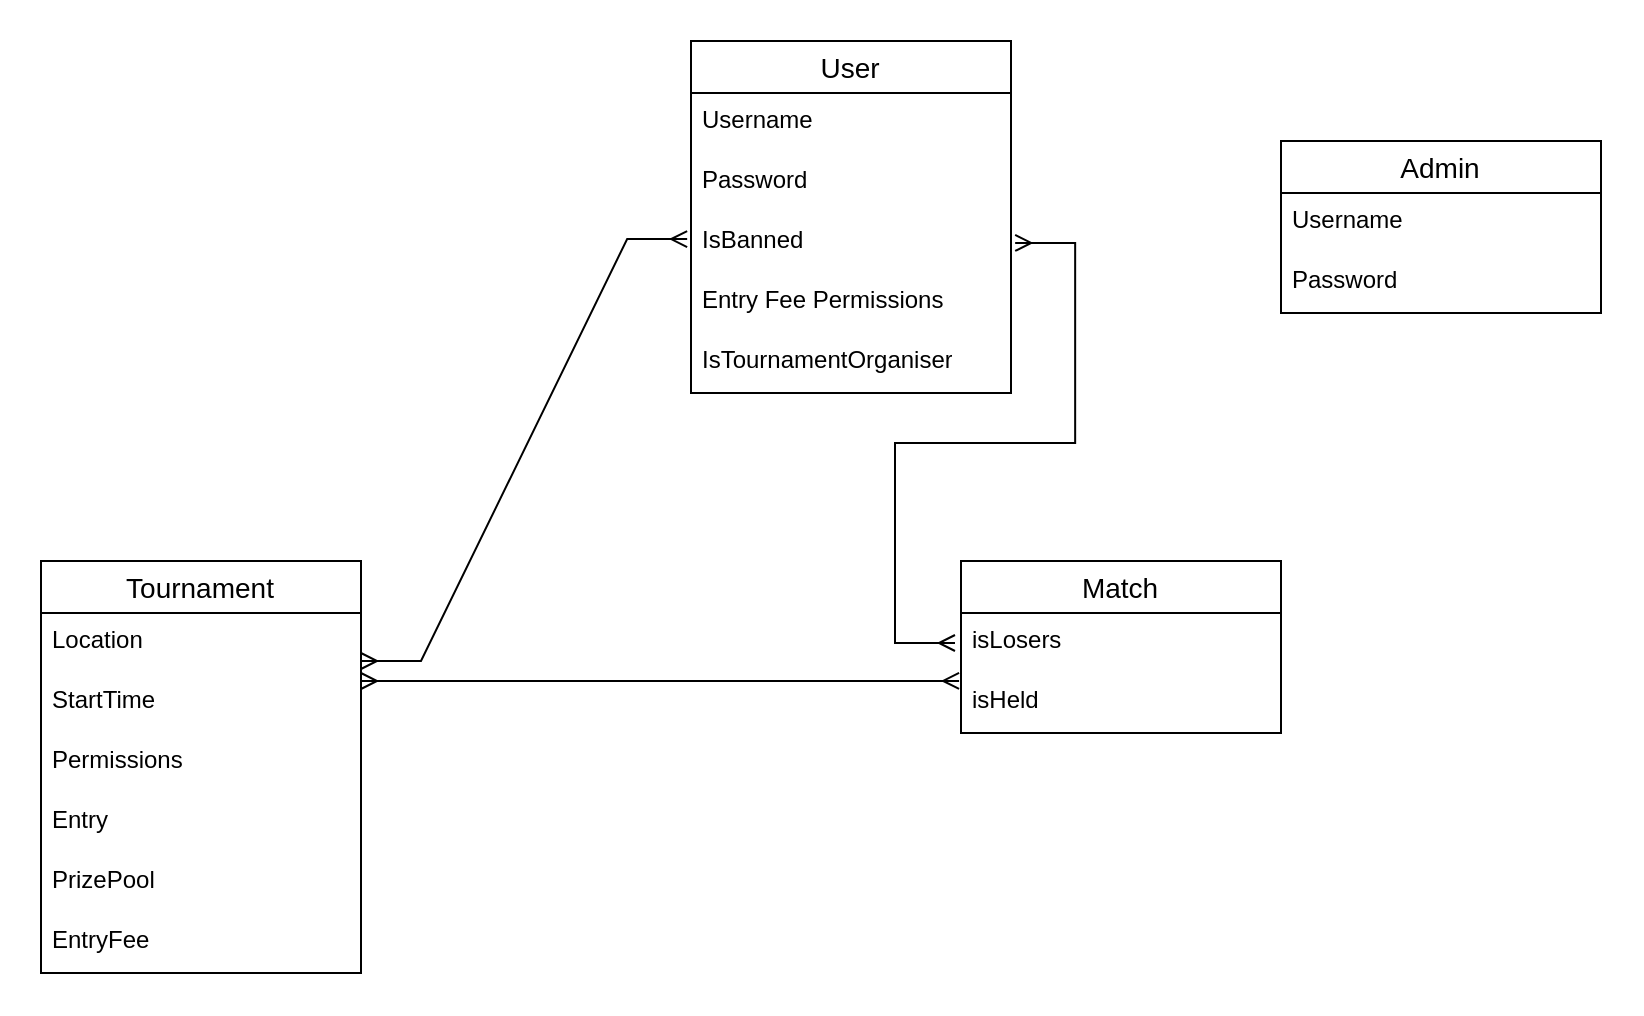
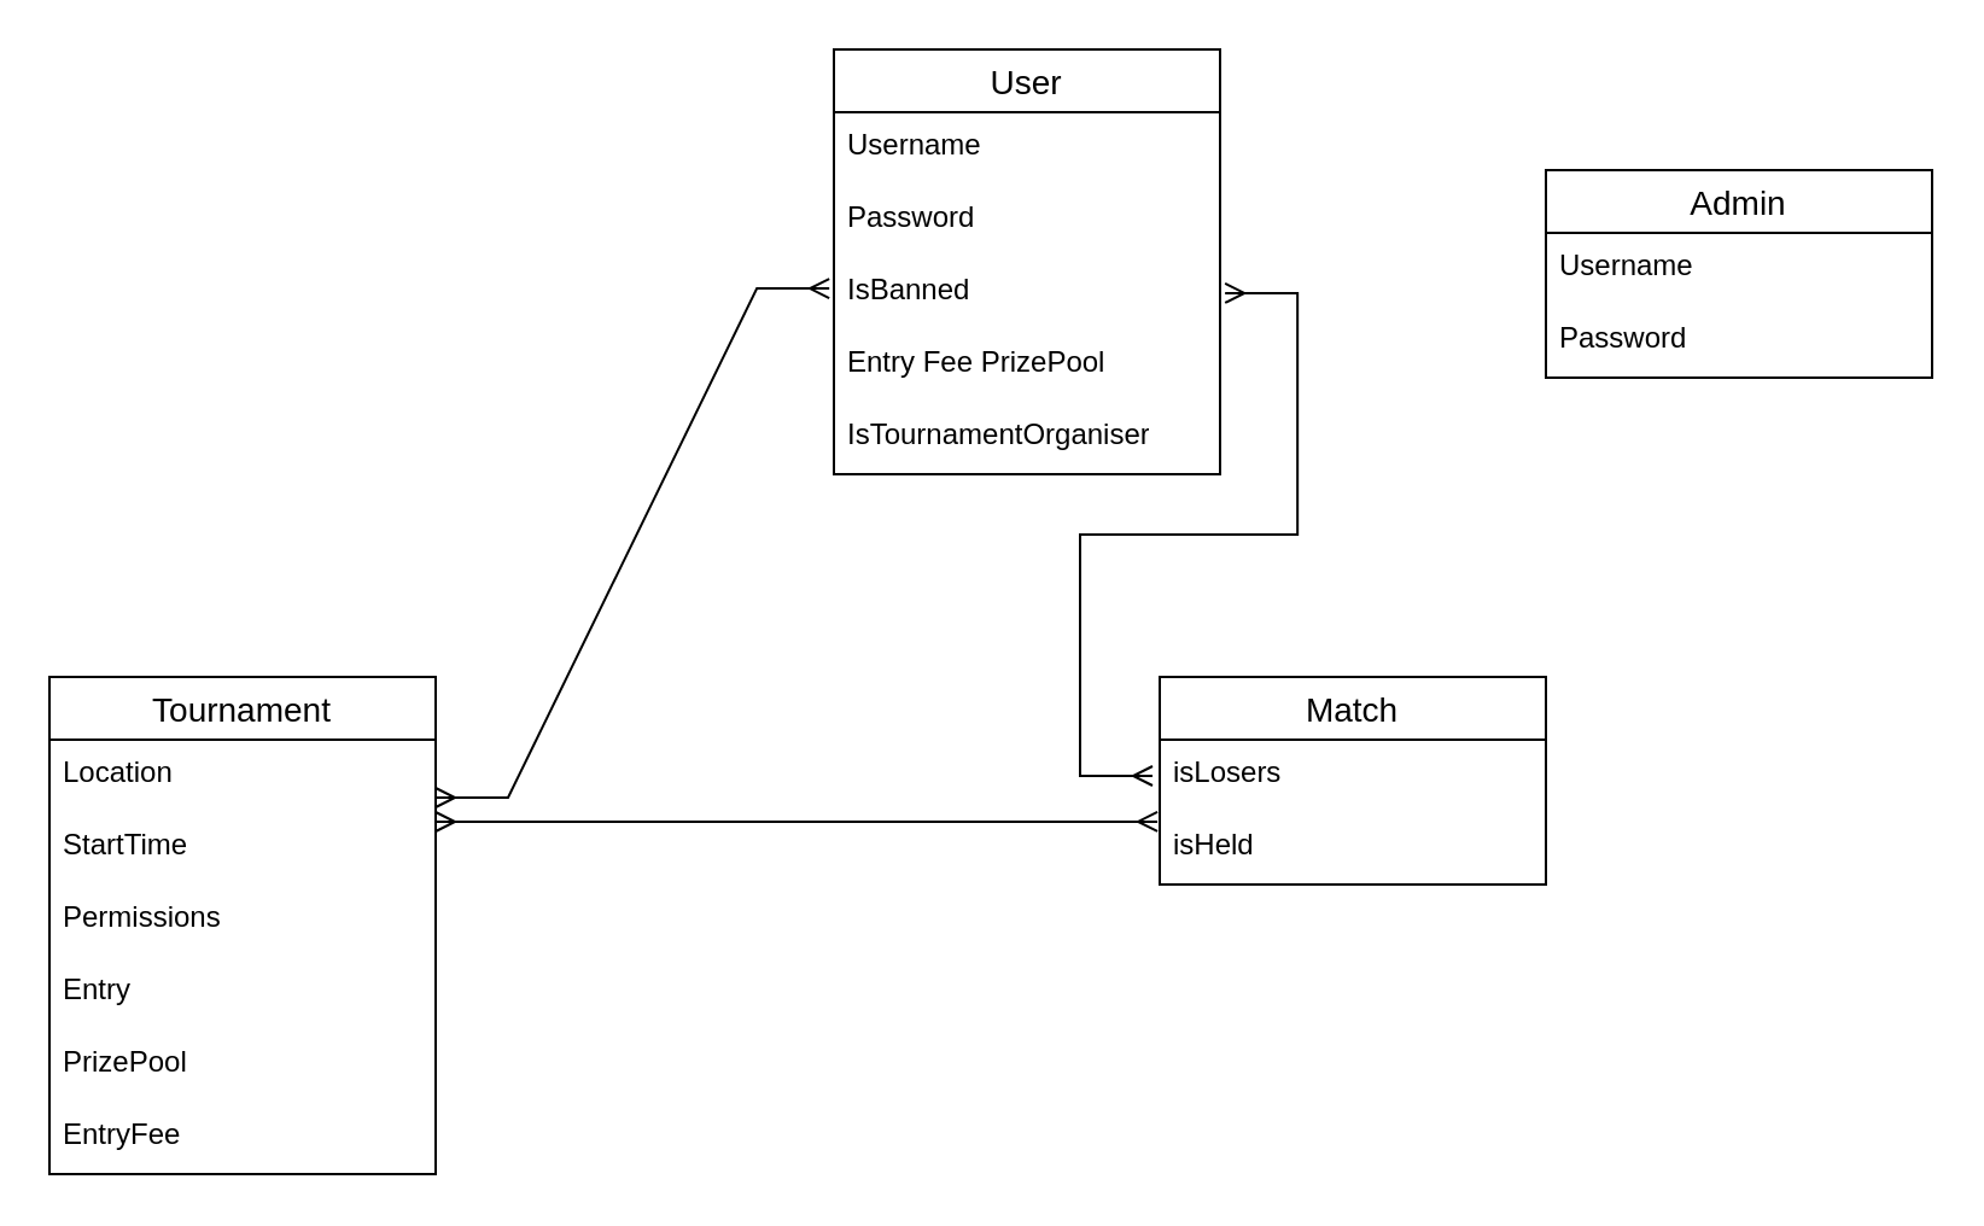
- <mxCell id="22" value="&lt;div&gt;Entry Fee Permissions&lt;/div&gt;" style="text;strokeColor=none;fillColor=none;spacingLeft=4;spacingRight=4;overflow=hidden;rotatable=0;points=[[0,0.5],[1,0.5]];portConstraint=eastwest;fontSize=12;whiteSpace=wrap;html=1;" parent="18" vertex="1"><mxGeometry y="116" width="160" height="30" as="geometry" /></mxCell>
+ <mxCell id="22" value="&lt;div&gt;Entry Fee PrizePool&lt;/div&gt;" style="text;strokeColor=none;fillColor=none;spacingLeft=4;spacingRight=4;overflow=hidden;rotatable=0;points=[[0,0.5],[1,0.5]];portConstraint=eastwest;fontSize=12;whiteSpace=wrap;html=1;" parent="18" vertex="1"><mxGeometry y="116" width="160" height="30" as="geometry" /></mxCell>
